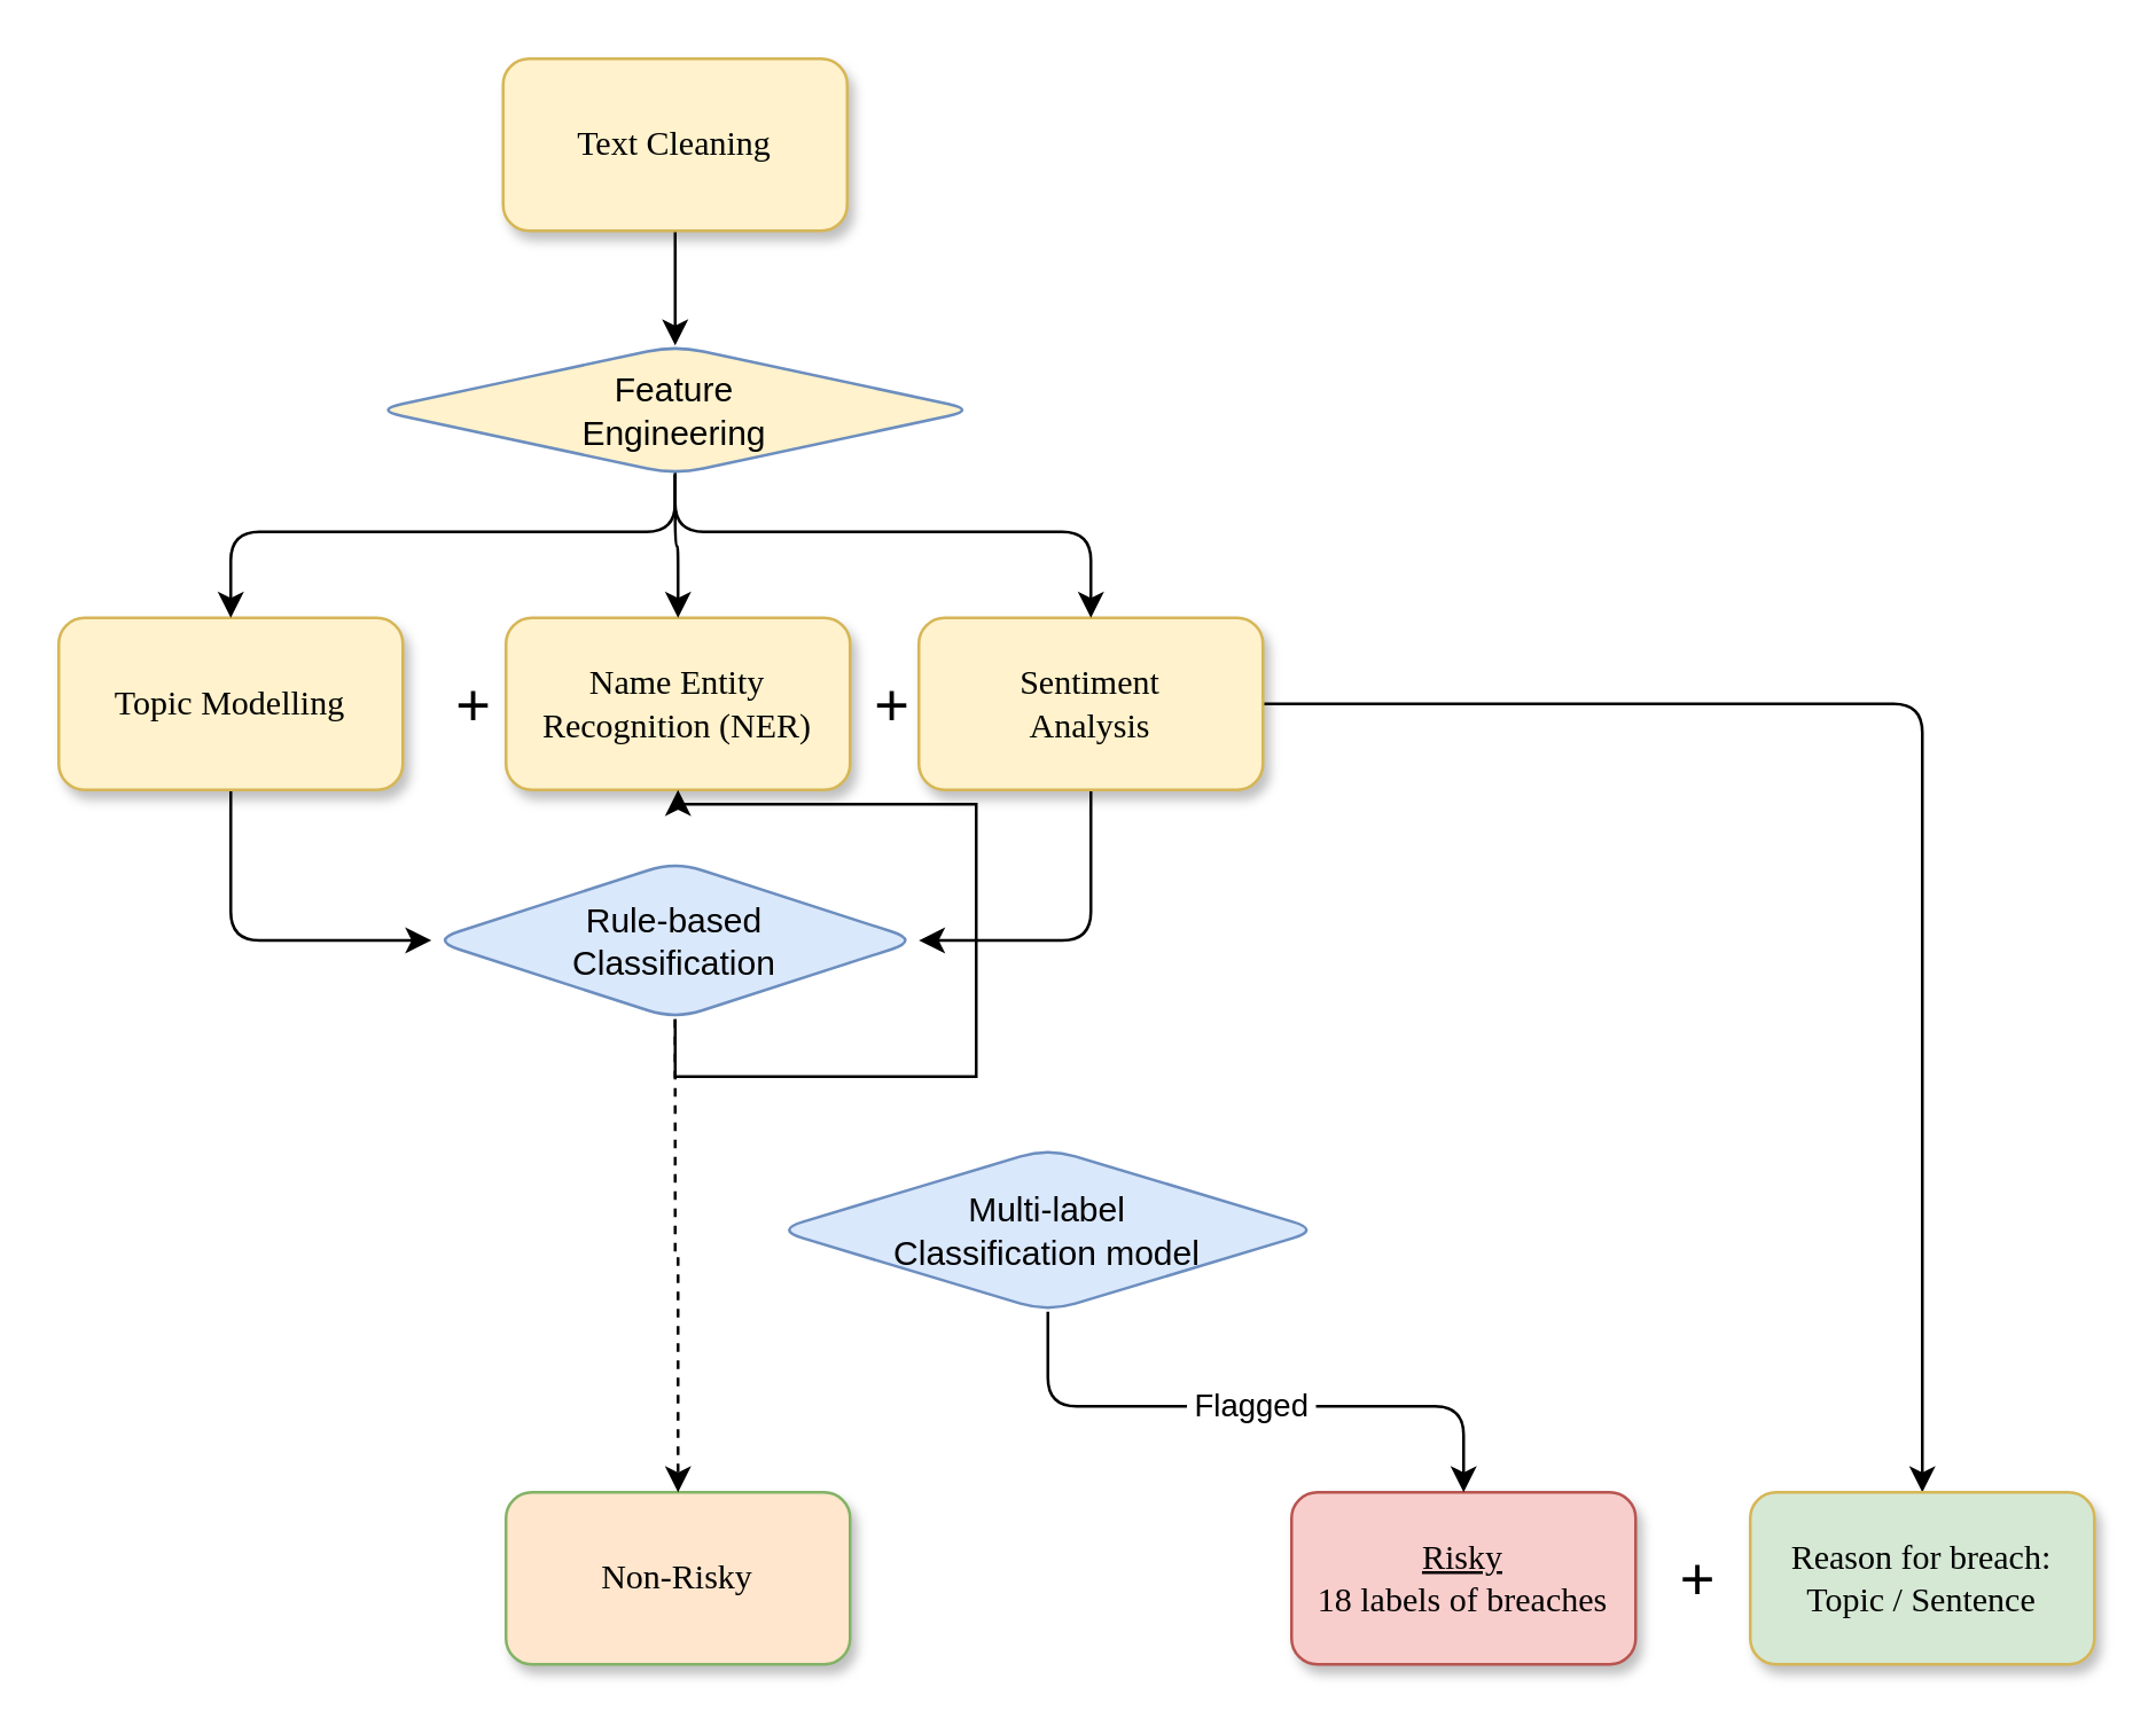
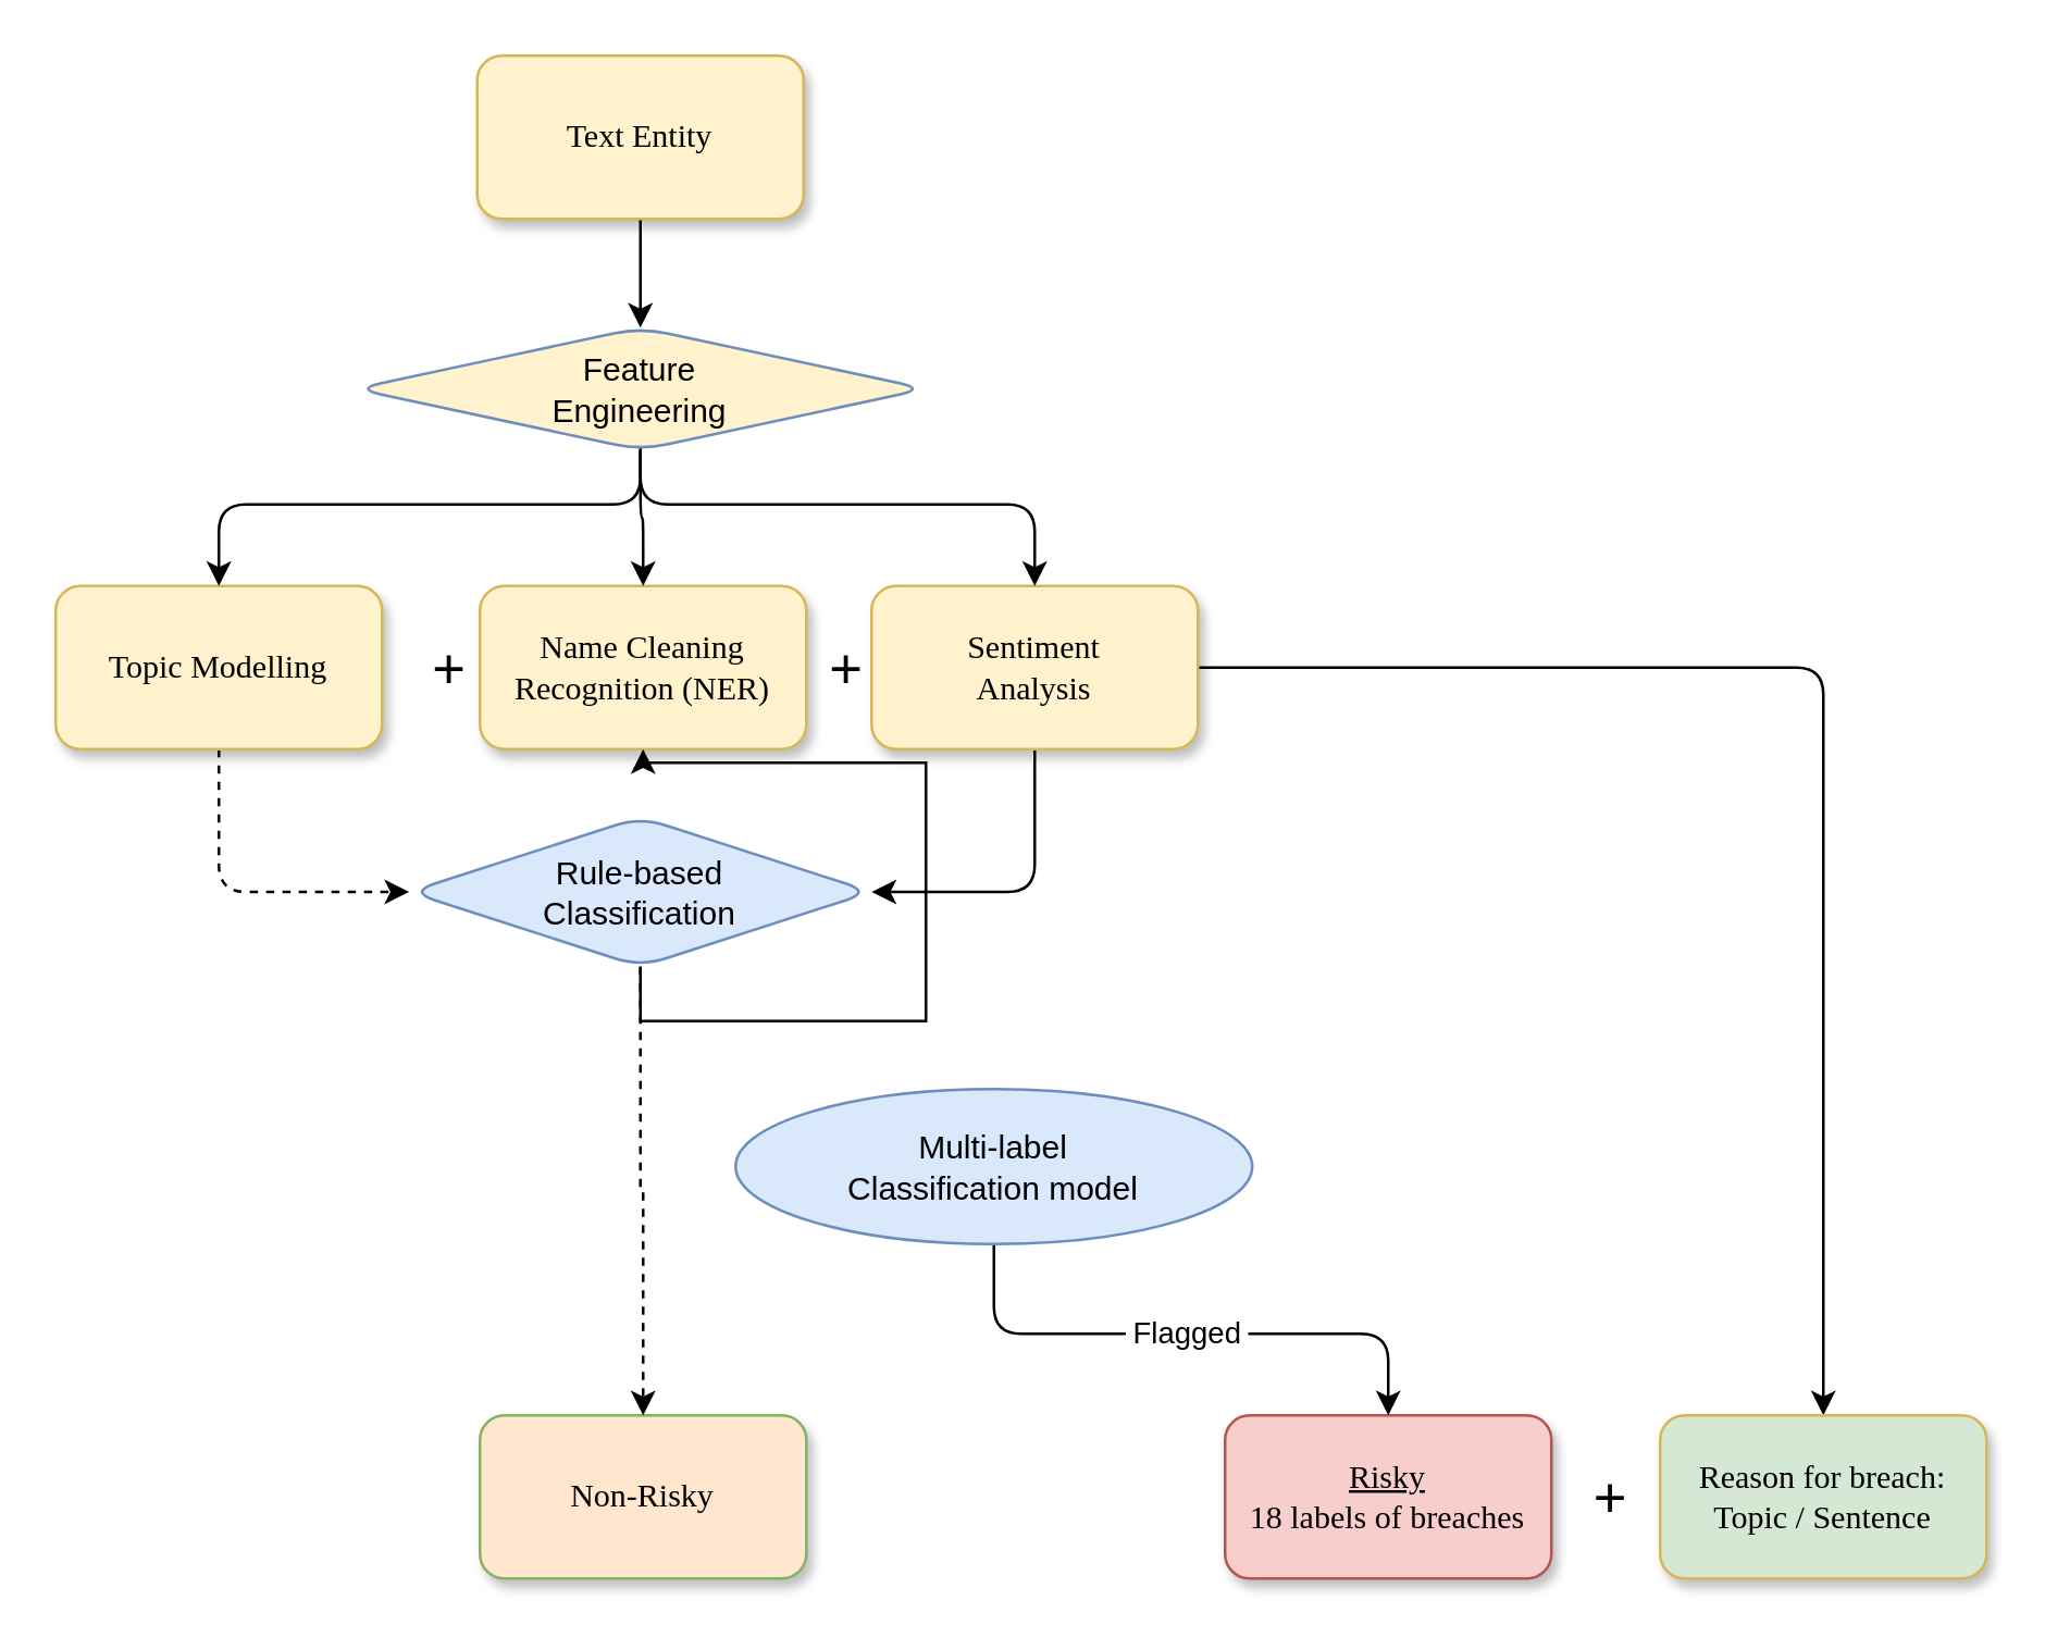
- <mxCell id="24" value="Text Cleaning" style="whiteSpace=wrap;html=1;rounded=1;shadow=1;labelBackgroundColor=none;strokeWidth=1;fontFamily=Verdana;fontSize=12;align=center;fillColor=#fff2cc;strokeColor=#d6b656;" vertex="1" parent="1"><mxGeometry x="175" y="20" width="120" height="60" as="geometry" /></mxCell>
+ <mxCell id="24" value="Text Entity" style="whiteSpace=wrap;html=1;rounded=1;shadow=1;labelBackgroundColor=none;strokeWidth=1;fontFamily=Verdana;fontSize=12;align=center;fillColor=#fff2cc;strokeColor=#d6b656;" vertex="1" parent="1"><mxGeometry x="175" y="20" width="120" height="60" as="geometry" /></mxCell>
- <mxCell id="6" value="&lt;span&gt;Name Entity Recognition (NER)&lt;/span&gt;" style="whiteSpace=wrap;html=1;rounded=1;shadow=1;labelBackgroundColor=none;strokeWidth=1;fontFamily=Verdana;fontSize=12;align=center;fillColor=#fff2cc;strokeColor=#d6b656;" parent="1" vertex="1"><mxGeometry x="176" y="215" width="120" height="60" as="geometry" /></mxCell>
+ <mxCell id="6" value="&lt;span&gt;Name Cleaning Recognition (NER)&lt;/span&gt;" style="whiteSpace=wrap;html=1;rounded=1;shadow=1;labelBackgroundColor=none;strokeWidth=1;fontFamily=Verdana;fontSize=12;align=center;fillColor=#fff2cc;strokeColor=#d6b656;" parent="1" vertex="1"><mxGeometry x="176" y="215" width="120" height="60" as="geometry" /></mxCell>
- <mxCell id="4" style="edgeStyle=orthogonalEdgeStyle;rounded=1;orthogonalLoop=1;jettySize=auto;html=1;entryX=0;entryY=0.5;entryDx=0;entryDy=0;exitX=0.5;exitY=1;exitDx=0;exitDy=0;" parent="1" source="5" target="22" edge="1"><mxGeometry relative="1" as="geometry"><Array as="points"><mxPoint x="80" y="328" /></Array></mxGeometry></mxCell>
+ <mxCell id="4" style="edgeStyle=orthogonalEdgeStyle;rounded=1;orthogonalLoop=1;jettySize=auto;html=1;entryX=0;entryY=0.5;entryDx=0;entryDy=0;exitX=0.5;exitY=1;exitDx=0;exitDy=0;dashed=1;" parent="1" source="5" target="22" edge="1"><mxGeometry relative="1" as="geometry"><Array as="points"><mxPoint x="80" y="328" /></Array></mxGeometry></mxCell>
- <mxCell id="15" value="Multi-label&lt;br&gt;Classification model" style="rhombus;whiteSpace=wrap;html=1;rounded=1;fillColor=#dae8fc;strokeColor=#6c8ebf;" parent="1" vertex="1"><mxGeometry x="270" y="400" width="190" height="57" as="geometry" /></mxCell>
+ <mxCell id="15" value="Multi-label&lt;br&gt;Classification model" style="ellipse;whiteSpace=wrap;html=1;fillColor=#dae8fc;strokeColor=#6c8ebf;" parent="1" vertex="1"><mxGeometry x="270" y="400" width="190" height="57" as="geometry" /></mxCell>
